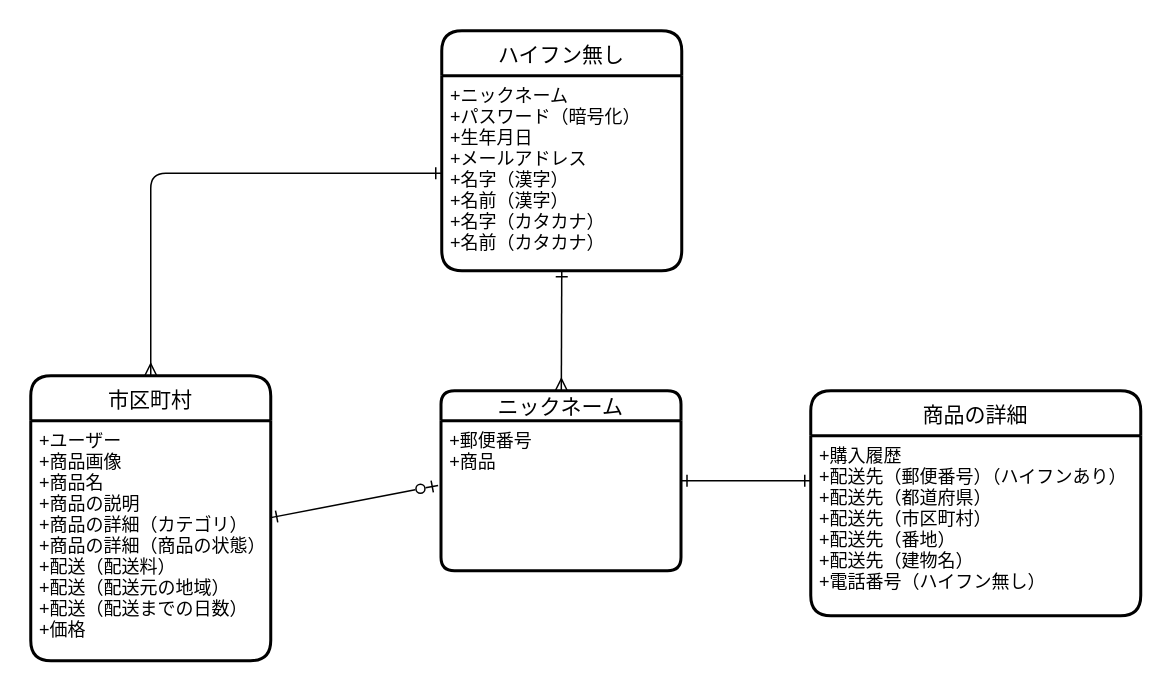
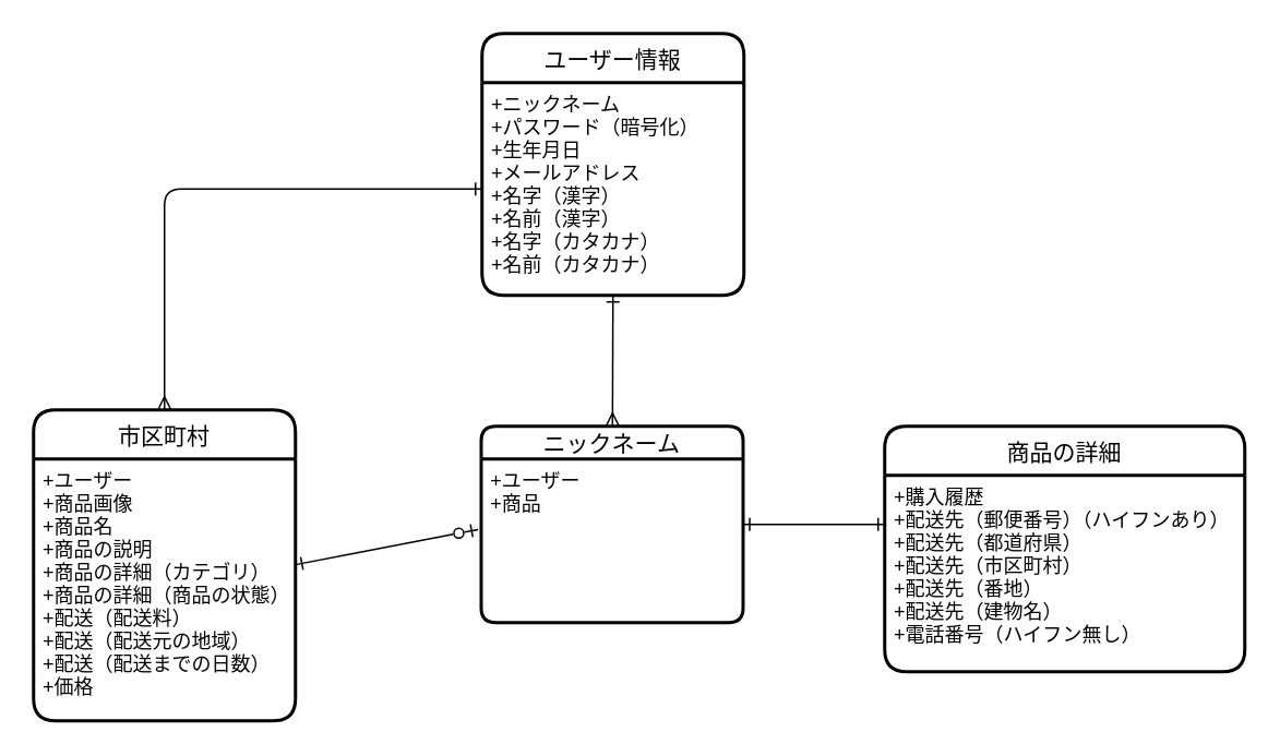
- <mxCell id="2" value="ハイフン無し" style="swimlane;childLayout=stackLayout;horizontal=1;startSize=30;horizontalStack=0;rounded=1;fontSize=14;fontStyle=0;strokeWidth=2;resizeParent=0;resizeLast=1;shadow=0;dashed=0;align=center;" vertex="1" parent="1"><mxGeometry x="294" y="20" width="160" height="160" as="geometry" /></mxCell>
+ <mxCell id="2" value="ユーザー情報" style="swimlane;childLayout=stackLayout;horizontal=1;startSize=30;horizontalStack=0;rounded=1;fontSize=14;fontStyle=0;strokeWidth=2;resizeParent=0;resizeLast=1;shadow=0;dashed=0;align=center;" vertex="1" parent="1"><mxGeometry x="294" y="20" width="160" height="160" as="geometry" /></mxCell>
- <mxCell id="11" value="+郵便番号&#10;+商品" style="align=left;strokeColor=none;fillColor=none;spacingLeft=4;fontSize=12;verticalAlign=top;resizable=0;rotatable=0;part=1;" vertex="1" parent="10"><mxGeometry y="20" width="160" height="100" as="geometry" /></mxCell>
+ <mxCell id="11" value="+ユーザー&#10;+商品" style="align=left;strokeColor=none;fillColor=none;spacingLeft=4;fontSize=12;verticalAlign=top;resizable=0;rotatable=0;part=1;" vertex="1" parent="10"><mxGeometry y="20" width="160" height="100" as="geometry" /></mxCell>
